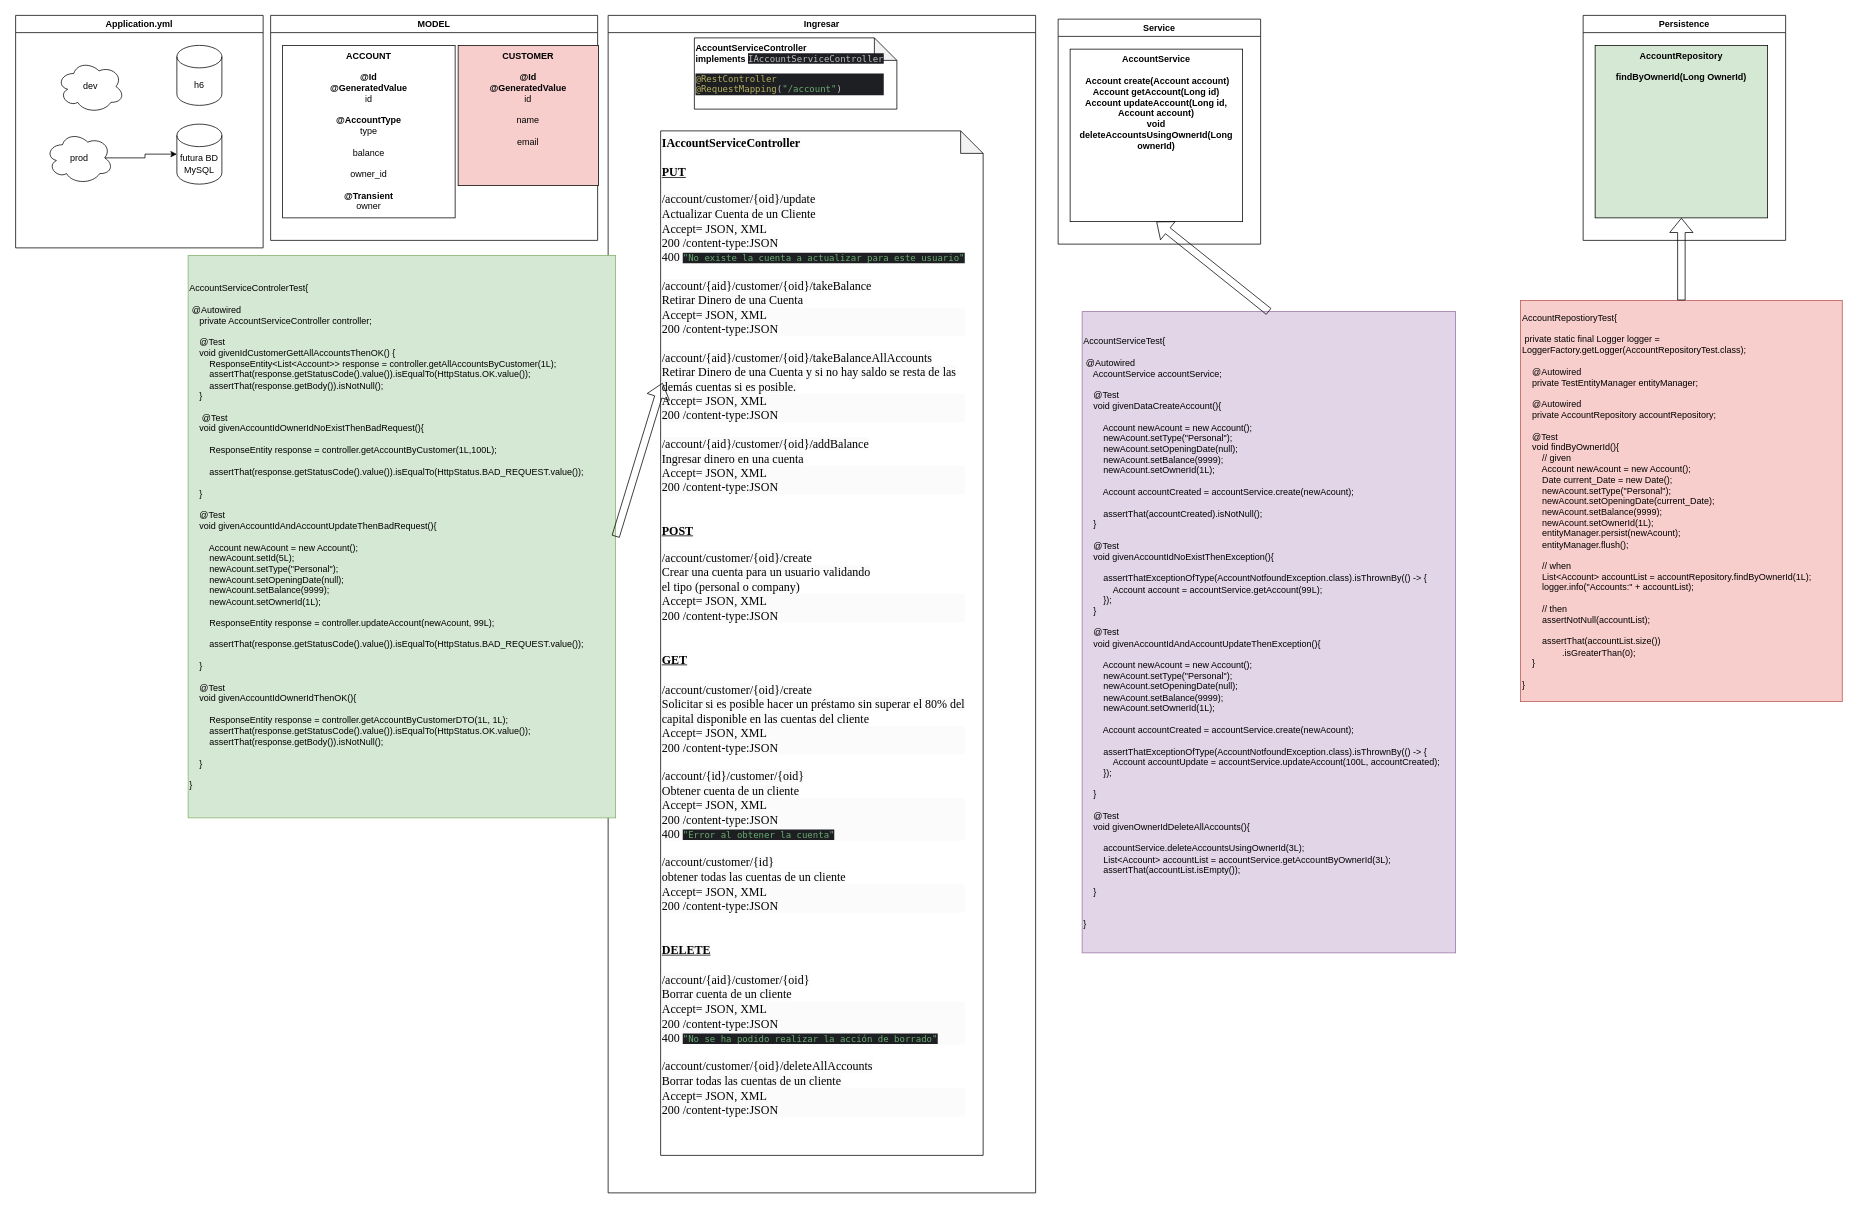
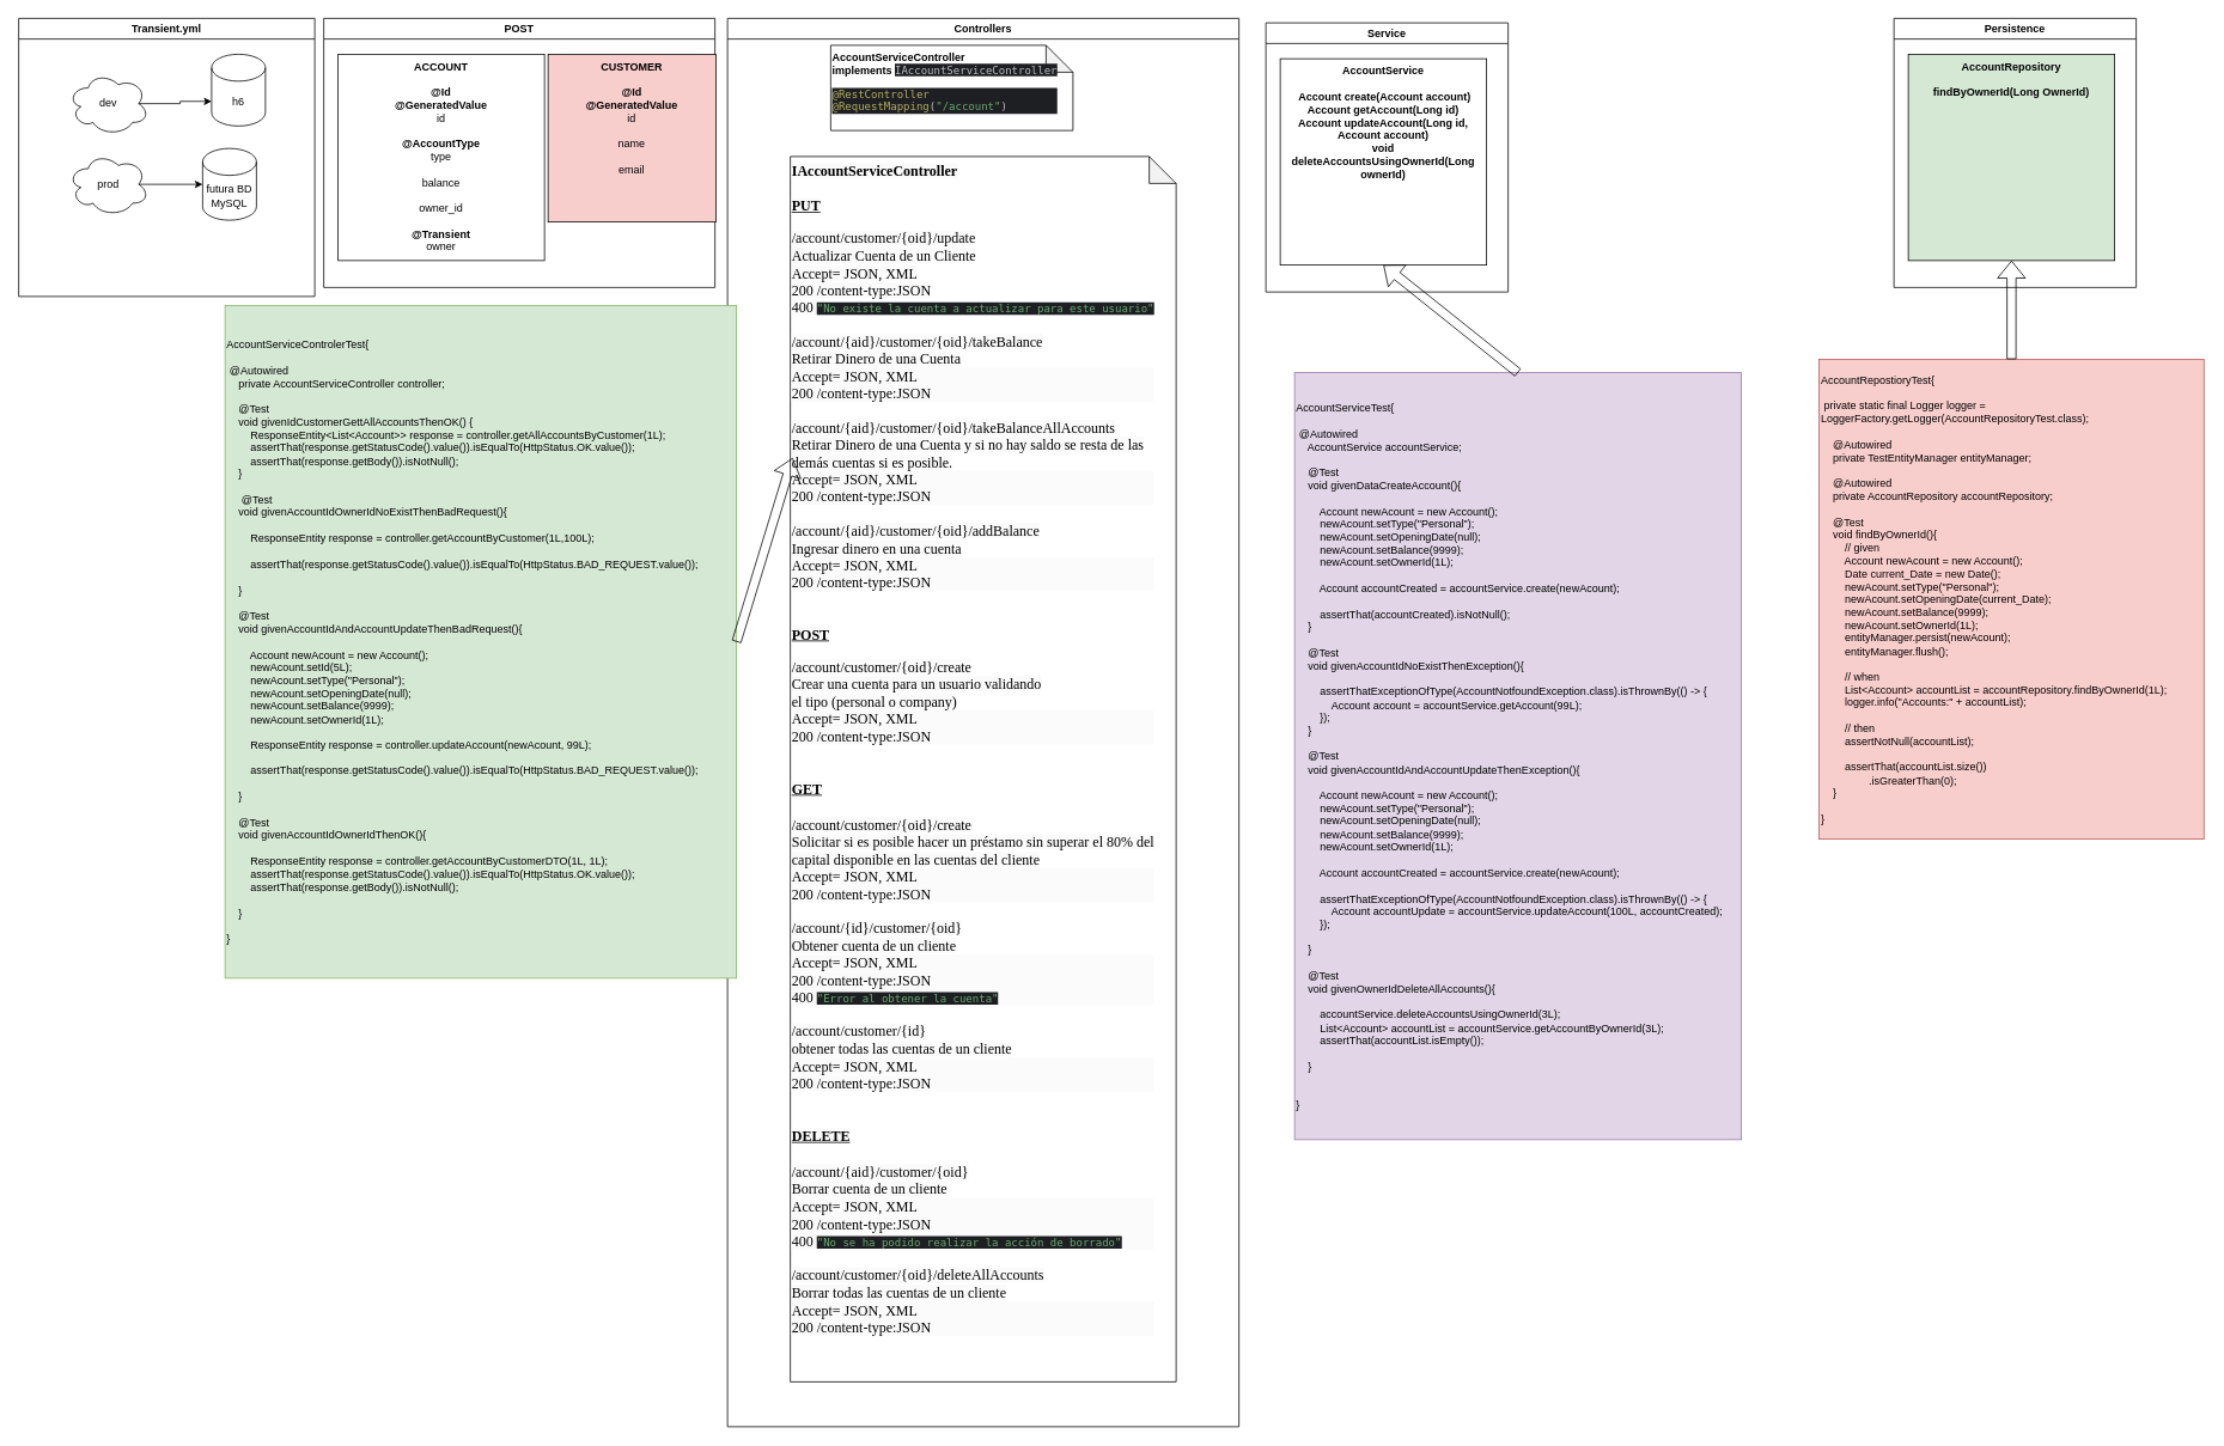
- <mxCell id="8" value="Application.yml" style="swimlane;" parent="1" vertex="1"><mxGeometry x="20" y="20" width="330" height="310" as="geometry" /></mxCell>
+ <mxCell id="8" value="Transient.yml" style="swimlane;" parent="1" vertex="1"><mxGeometry x="20" y="20" width="330" height="310" as="geometry" /></mxCell>
- <mxCell id="2" value="MODEL" style="swimlane;labelBackgroundColor=default;" parent="1" vertex="1"><mxGeometry x="360" y="20" width="436" height="300" as="geometry" /></mxCell>
+ <mxCell id="2" value="POST" style="swimlane;labelBackgroundColor=default;" parent="1" vertex="1"><mxGeometry x="360" y="20" width="436" height="300" as="geometry" /></mxCell>
- <mxCell id="5" value="Ingresar" style="swimlane;" parent="1" vertex="1"><mxGeometry x="810" y="20" width="570" height="1570" as="geometry" /></mxCell>
+ <mxCell id="5" value="Controllers" style="swimlane;" parent="1" vertex="1"><mxGeometry x="810" y="20" width="570" height="1570" as="geometry" /></mxCell>
+ <mxCell id="14" style="edgeStyle=orthogonalEdgeStyle;rounded=0;orthogonalLoop=1;jettySize=auto;html=1;entryX=0;entryY=0;entryDx=0;entryDy=52.5;entryPerimeter=0;exitX=0.875;exitY=0.5;exitDx=0;exitDy=0;exitPerimeter=0;" parent="8" source="13" target="9" edge="1"><mxGeometry relative="1" as="geometry" /></mxCell>
- <mxCell id="10" value="futura BD MySQL" style="shape=cylinder3;whiteSpace=wrap;html=1;boundedLbl=1;backgroundOutline=1;size=15;" parent="8" vertex="1"><mxGeometry x="215" y="145" width="60" height="80" as="geometry" /></mxCell>
+ <mxCell id="10" value="futura BD MySQL" style="shape=cylinder3;whiteSpace=wrap;html=1;boundedLbl=1;backgroundOutline=1;size=15;" parent="8" vertex="1"><mxGeometry x="205" y="145" width="60" height="80" as="geometry" /></mxCell>
- <mxCell id="12" value="prod" style="ellipse;shape=cloud;whiteSpace=wrap;html=1;" parent="8" vertex="1"><mxGeometry x="40" y="155" width="90" height="70" as="geometry" /></mxCell>
+ <mxCell id="12" value="prod" style="ellipse;shape=cloud;whiteSpace=wrap;html=1;" parent="8" vertex="1"><mxGeometry x="55" y="150" width="90" height="70" as="geometry" /></mxCell>
